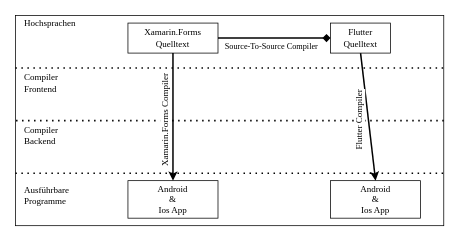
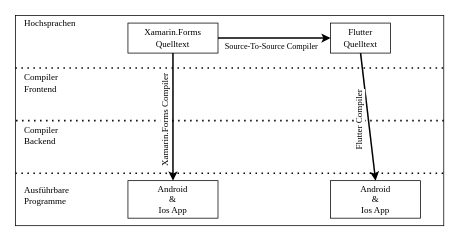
- <mxCell id="14" value="" style="endArrow=diamond;html=1;exitX=1;exitY=0.5;exitDx=0;exitDy=0;fontFamily=Times New Roman;strokeWidth=2;entryX=0;entryY=0.5;entryDx=0;entryDy=0;" edge="1" parent="1" source="5" target="6"><mxGeometry width="50" height="50" relative="1" as="geometry"><mxPoint x="280" y="490" as="sourcePoint" /><mxPoint x="441" y="60" as="targetPoint" /></mxGeometry></mxCell>
+ <mxCell id="14" value="" style="endArrow=classic;html=1;exitX=1;exitY=0.5;exitDx=0;exitDy=0;fontFamily=Times New Roman;strokeWidth=2;entryX=0;entryY=0.5;entryDx=0;entryDy=0;" edge="1" parent="1" source="5" target="6"><mxGeometry width="50" height="50" relative="1" as="geometry"><mxPoint x="280" y="490" as="sourcePoint" /><mxPoint x="441" y="60" as="targetPoint" /></mxGeometry></mxCell>
